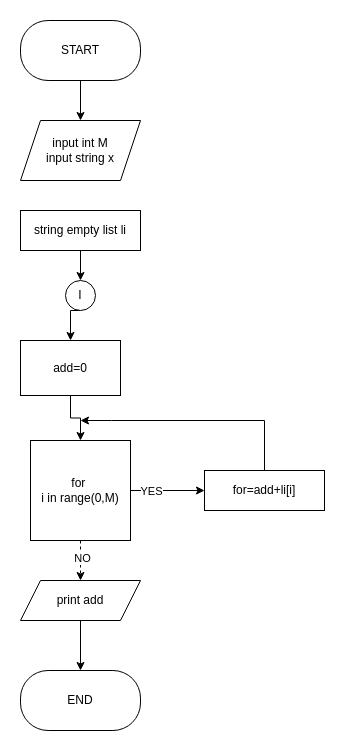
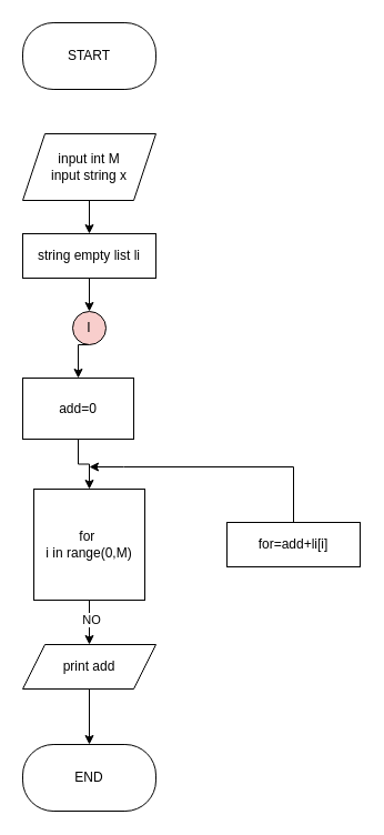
- <mxCell id="2" style="edgeStyle=orthogonalEdgeStyle;rounded=0;orthogonalLoop=1;jettySize=auto;html=1;exitX=0.5;exitY=1;exitDx=0;exitDy=0;entryX=0.5;entryY=0;entryDx=0;entryDy=0;" edge="1" parent="1" source="3" target="8"><mxGeometry relative="1" as="geometry" /></mxCell>
+ <mxCell id="7" style="edgeStyle=orthogonalEdgeStyle;rounded=0;orthogonalLoop=1;jettySize=auto;html=1;exitX=0.5;exitY=1;exitDx=0;exitDy=0;entryX=0.5;entryY=0;entryDx=0;entryDy=0;" edge="1" parent="1" source="8" target="19"><mxGeometry relative="1" as="geometry" /></mxCell>
- <mxCell id="10" value="I" style="ellipse;whiteSpace=wrap;html=1;aspect=fixed;" vertex="1" parent="1"><mxGeometry x="65" y="280" width="30" height="30" as="geometry" /></mxCell>
+ <mxCell id="10" value="I" style="ellipse;whiteSpace=wrap;html=1;aspect=fixed;fillColor=#f8cecc;" vertex="1" parent="1"><mxGeometry x="65" y="280" width="30" height="30" as="geometry" /></mxCell>
- <mxCell id="13" style="edgeStyle=orthogonalEdgeStyle;rounded=0;orthogonalLoop=1;jettySize=auto;html=1;exitX=1;exitY=0.5;exitDx=0;exitDy=0;entryX=0;entryY=0.5;entryDx=0;entryDy=0;" edge="1" parent="1" source="15" target="17"><mxGeometry relative="1" as="geometry" /></mxCell>
- <mxCell id="14" value="YES" style="edgeLabel;html=1;align=center;verticalAlign=middle;resizable=0;points=[];" vertex="1" connectable="0" parent="13"><mxGeometry x="-0.453" relative="1" as="geometry"><mxPoint as="offset" /></mxGeometry></mxCell>
- <mxCell id="11" style="edgeStyle=orthogonalEdgeStyle;rounded=0;orthogonalLoop=1;jettySize=auto;html=1;exitX=0.5;exitY=1;exitDx=0;exitDy=0;entryX=0.5;entryY=0;entryDx=0;entryDy=0;dashed=1;" edge="1" parent="1" source="15" target="21"><mxGeometry relative="1" as="geometry" /></mxCell>
+ <mxCell id="11" style="edgeStyle=orthogonalEdgeStyle;rounded=0;orthogonalLoop=1;jettySize=auto;html=1;exitX=0.5;exitY=1;exitDx=0;exitDy=0;entryX=0.5;entryY=0;entryDx=0;entryDy=0;" edge="1" parent="1" source="15" target="21"><mxGeometry relative="1" as="geometry" /></mxCell>
